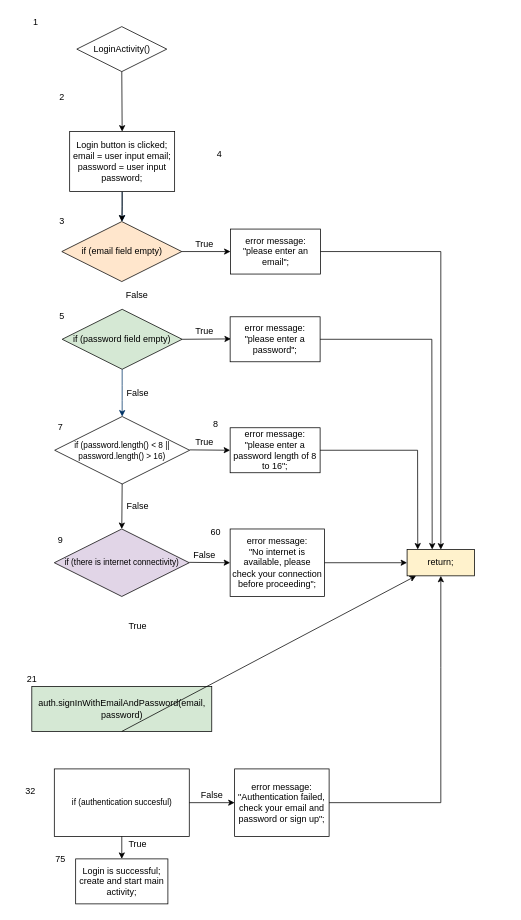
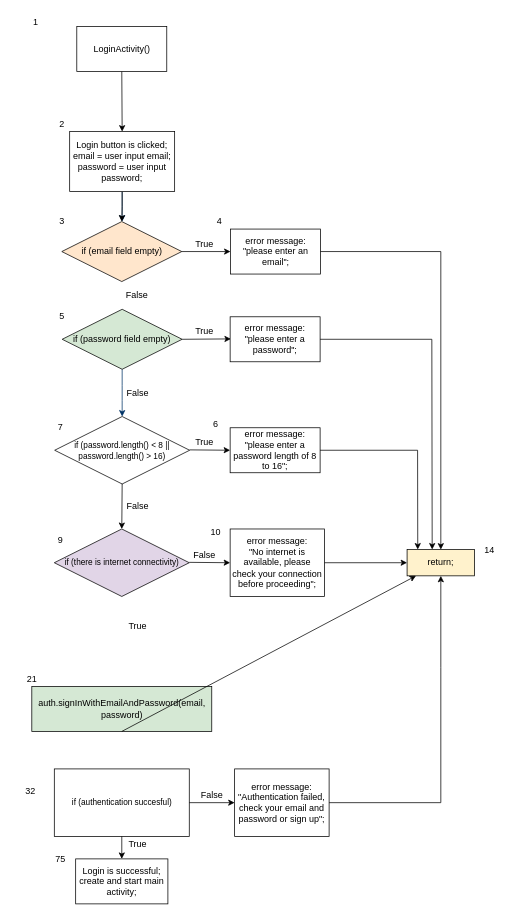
- <mxCell id="41" value="LoginActivity()" style="rhombus;whiteSpace=wrap;html=1;" parent="1" vertex="1"><mxGeometry x="101.5" y="35" width="120" height="60" as="geometry" /></mxCell>
+ <mxCell id="41" value="LoginActivity()" style="rounded=0;whiteSpace=wrap;html=1;" parent="1" vertex="1"><mxGeometry x="101.5" y="35" width="120" height="60" as="geometry" /></mxCell>
- <mxCell id="44" value="2" style="text;html=1;strokeColor=none;fillColor=none;align=center;verticalAlign=middle;whiteSpace=wrap;rounded=0;" vertex="1" parent="1"><mxGeometry x="62" y="120" width="40" height="20" as="geometry" /></mxCell>
+ <mxCell id="44" value="2" style="text;html=1;strokeColor=none;fillColor=none;align=center;verticalAlign=middle;whiteSpace=wrap;rounded=0;" vertex="1" parent="1"><mxGeometry x="62" y="155" width="40" height="20" as="geometry" /></mxCell>
- <mxCell id="46" value="4" style="text;html=1;strokeColor=none;fillColor=none;align=center;verticalAlign=middle;whiteSpace=wrap;rounded=0;" vertex="1" parent="1"><mxGeometry x="272" y="195" width="40" height="20" as="geometry" /></mxCell>
+ <mxCell id="46" value="4" style="text;html=1;strokeColor=none;fillColor=none;align=center;verticalAlign=middle;whiteSpace=wrap;rounded=0;" vertex="1" parent="1"><mxGeometry x="272" y="285" width="40" height="20" as="geometry" /></mxCell>
- <mxCell id="49" value="8" style="text;html=1;strokeColor=none;fillColor=none;align=center;verticalAlign=middle;whiteSpace=wrap;rounded=0;" vertex="1" parent="1"><mxGeometry x="266.5" y="555" width="40" height="20" as="geometry" /></mxCell>
+ <mxCell id="49" value="6" style="text;html=1;strokeColor=none;fillColor=none;align=center;verticalAlign=middle;whiteSpace=wrap;rounded=0;" vertex="1" parent="1"><mxGeometry x="266.5" y="555" width="40" height="20" as="geometry" /></mxCell>
- <mxCell id="51" value="60" style="text;html=1;strokeColor=none;fillColor=none;align=center;verticalAlign=middle;whiteSpace=wrap;rounded=0;" vertex="1" parent="1"><mxGeometry x="266.5" y="700" width="40" height="20" as="geometry" /></mxCell>
+ <mxCell id="51" value="10" style="text;html=1;strokeColor=none;fillColor=none;align=center;verticalAlign=middle;whiteSpace=wrap;rounded=0;" vertex="1" parent="1"><mxGeometry x="266.5" y="700" width="40" height="20" as="geometry" /></mxCell>
+ <mxCell id="54" value="14" style="text;html=1;strokeColor=none;fillColor=none;align=center;verticalAlign=middle;whiteSpace=wrap;rounded=0;" vertex="1" parent="1"><mxGeometry x="632" y="722.5" width="40" height="20" as="geometry" /></mxCell>
